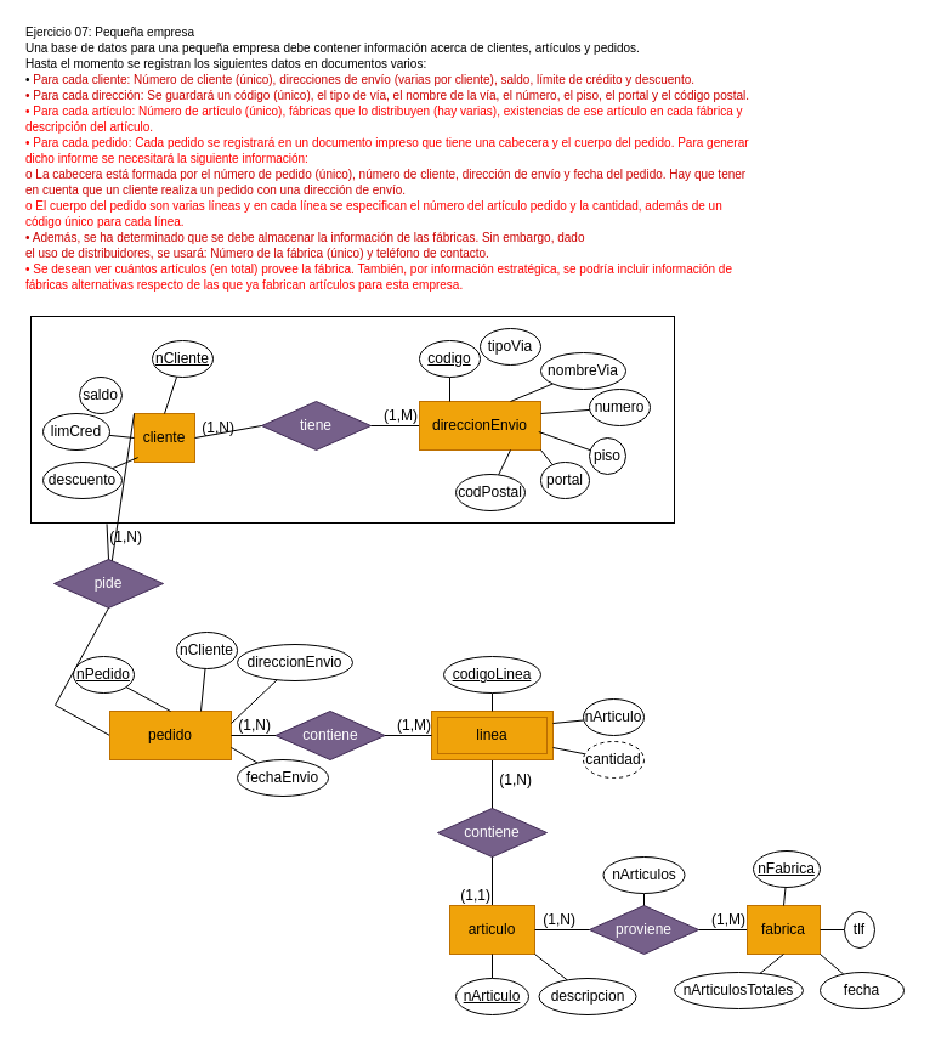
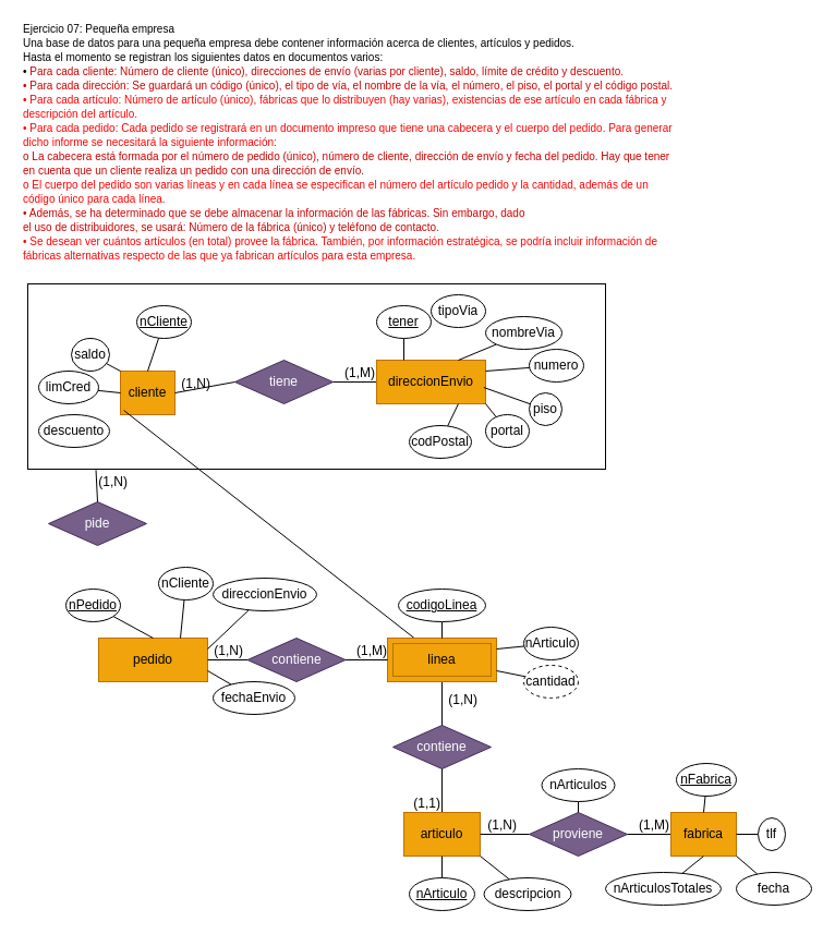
- <mxCell id="24" value="&lt;u&gt;codigo&lt;/u&gt;" style="ellipse;whiteSpace=wrap;html=1;align=center;" vertex="1" parent="1"><mxGeometry x="345" y="280" width="50" height="30" as="geometry" /></mxCell>
+ <mxCell id="24" value="&lt;u&gt;tener&lt;/u&gt;" style="ellipse;whiteSpace=wrap;html=1;align=center;" vertex="1" parent="1"><mxGeometry x="345" y="280" width="50" height="30" as="geometry" /></mxCell>
- <mxCell id="21" value="" style="endArrow=none;html=1;rounded=0;exitX=0.063;exitY=0.902;exitDx=0;exitDy=0;exitPerimeter=0;" edge="1" target="22" parent="1" source="4"><mxGeometry relative="1" as="geometry"><mxPoint x="15" y="395" as="sourcePoint" /><mxPoint x="75" y="395" as="targetPoint" /></mxGeometry></mxCell>
+ <mxCell id="21" value="" style="endArrow=none;html=1;rounded=0;exitX=0.063;exitY=0.902;exitDx=0;exitDy=0;exitPerimeter=0;" edge="1" target="64" parent="1" source="4"><mxGeometry relative="1" as="geometry"><mxPoint x="15" y="395" as="sourcePoint" /><mxPoint x="75" y="395" as="targetPoint" /></mxGeometry></mxCell>
- <mxCell id="17" value="" style="endArrow=none;html=1;rounded=0;exitX=0;exitY=0;exitDx=0;exitDy=0;" edge="1" target="11" parent="1" source="4"><mxGeometry relative="1" as="geometry"><mxPoint x="15" y="335" as="sourcePoint" /><mxPoint x="75" y="335" as="targetPoint" /></mxGeometry></mxCell>
+ <mxCell id="17" value="" style="endArrow=none;html=1;rounded=0;exitX=0;exitY=0;exitDx=0;exitDy=0;" edge="1" target="18" parent="1" source="4"><mxGeometry relative="1" as="geometry"><mxPoint x="15" y="335" as="sourcePoint" /><mxPoint x="75" y="335" as="targetPoint" /></mxGeometry></mxCell>
- <mxCell id="16" value="" style="endArrow=none;html=1;rounded=0;exitX=0.5;exitY=1;exitDx=0;exitDy=0;entryX=0;entryY=0.5;entryDx=0;entryDy=0;" edge="1" parent="1" source="11" target="37"><mxGeometry relative="1" as="geometry"><mxPoint x="134" y="480" as="sourcePoint" /><mxPoint x="79" y="471.25" as="targetPoint" /><Array as="points"><mxPoint x="45" y="580" /></Array></mxGeometry></mxCell>
